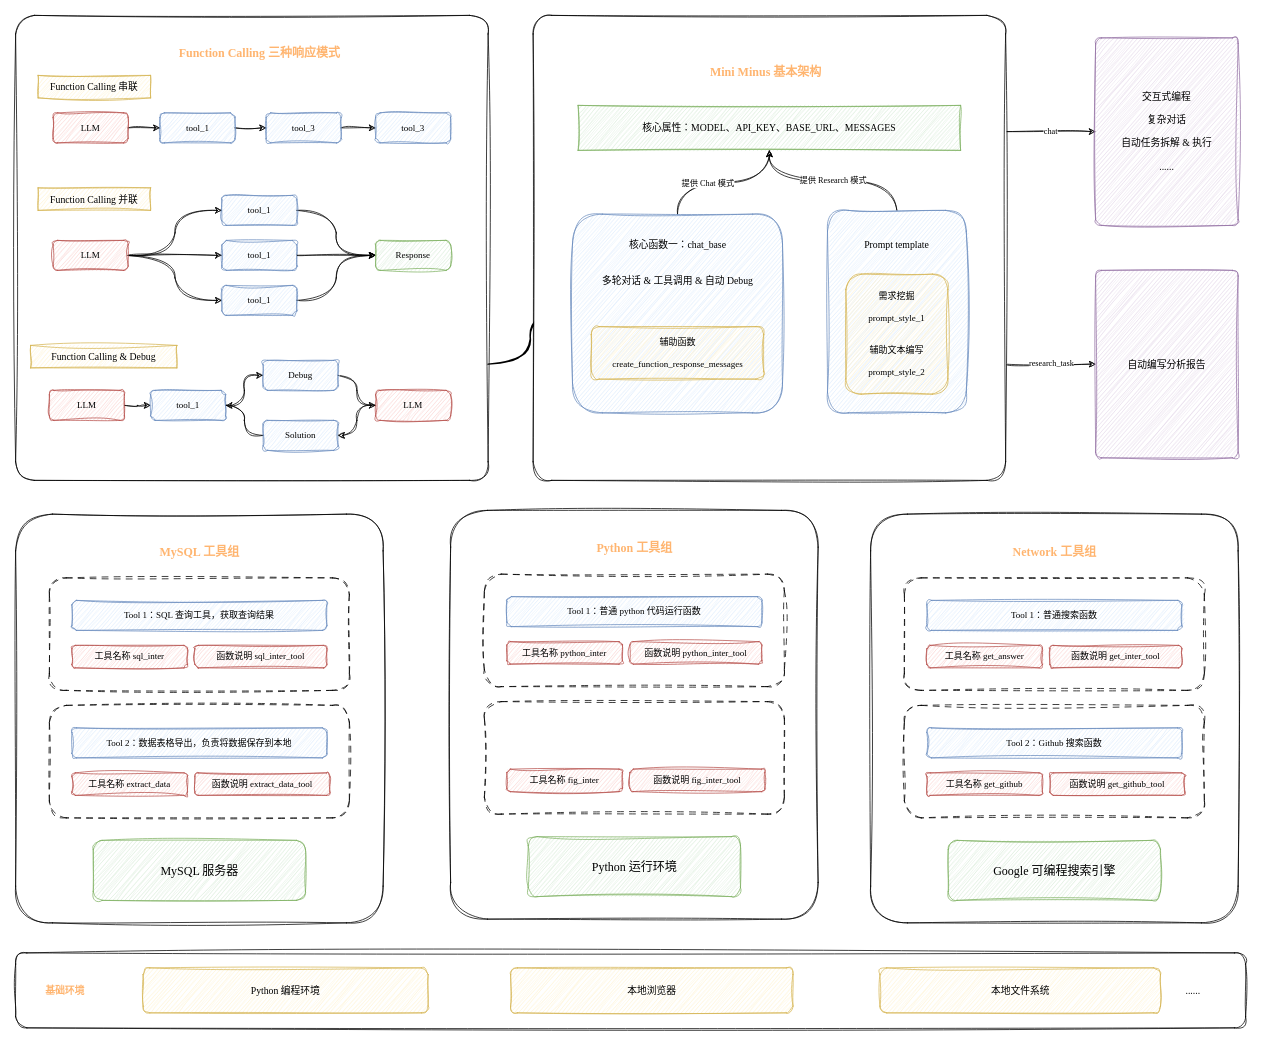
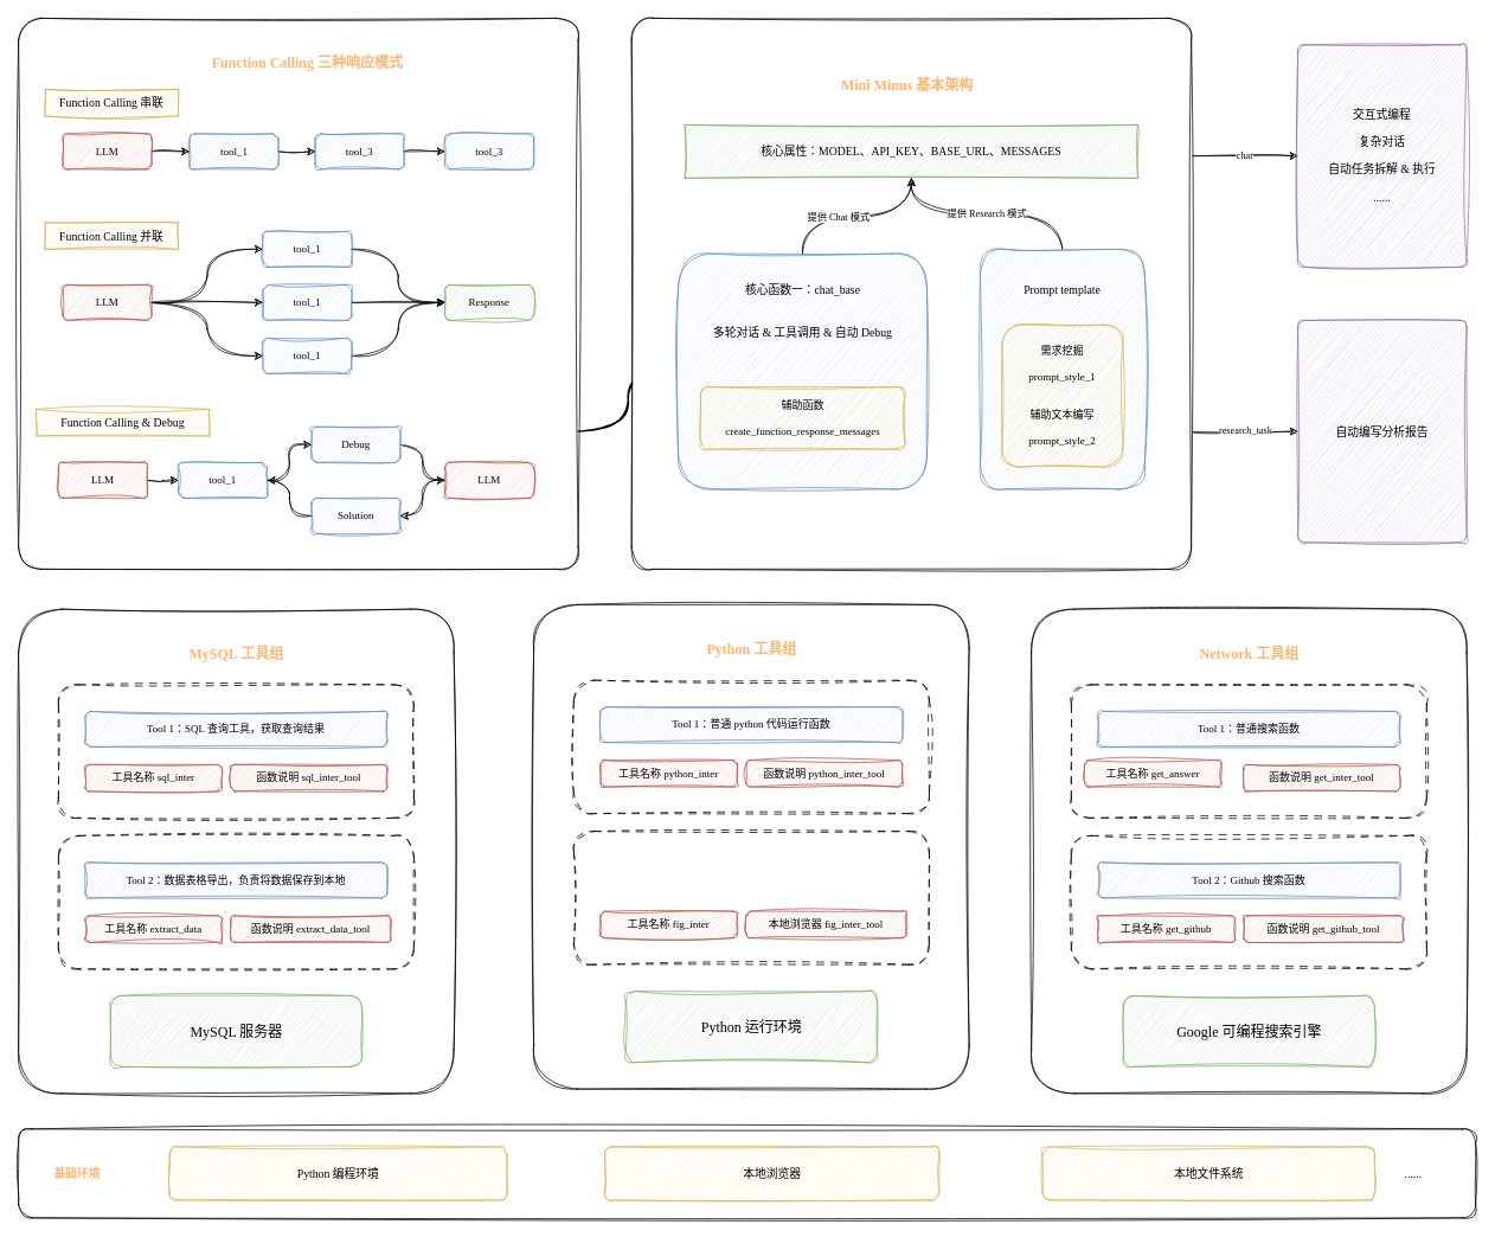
- <mxCell id="87" value="工具名称 get_answer" style="text;html=1;align=center;verticalAlign=middle;whiteSpace=wrap;rounded=1;fillColor=#f8cecc;strokeColor=#b85450;sketch=1;curveFitting=1;jiggle=2;fontFamily=Comic Sans MS;" vertex="1" parent="1"><mxGeometry x="1235" y="860" width="154" height="30" as="geometry" /></mxCell>
+ <mxCell id="87" value="工具名称 get_answer" style="text;html=1;align=center;verticalAlign=middle;whiteSpace=wrap;rounded=1;fillColor=#f8cecc;strokeColor=#b85450;sketch=1;curveFitting=1;jiggle=2;fontFamily=Comic Sans MS;" vertex="1" parent="1"><mxGeometry x="1220" y="855" width="154" height="30" as="geometry" /></mxCell>
- <mxCell id="69" value="函数说明 fig_inter_tool" style="text;html=1;align=center;verticalAlign=middle;whiteSpace=wrap;rounded=1;fillColor=#f8cecc;strokeColor=#b85450;sketch=1;curveFitting=1;jiggle=2;fontFamily=Comic Sans MS;" vertex="1" parent="1"><mxGeometry x="839" y="1025" width="180" height="30" as="geometry" /></mxCell>
+ <mxCell id="69" value="本地浏览器 fig_inter_tool" style="text;html=1;align=center;verticalAlign=middle;whiteSpace=wrap;rounded=1;fillColor=#f8cecc;strokeColor=#b85450;sketch=1;curveFitting=1;jiggle=2;fontFamily=Comic Sans MS;" vertex="1" parent="1"><mxGeometry x="839" y="1025" width="180" height="30" as="geometry" /></mxCell>
